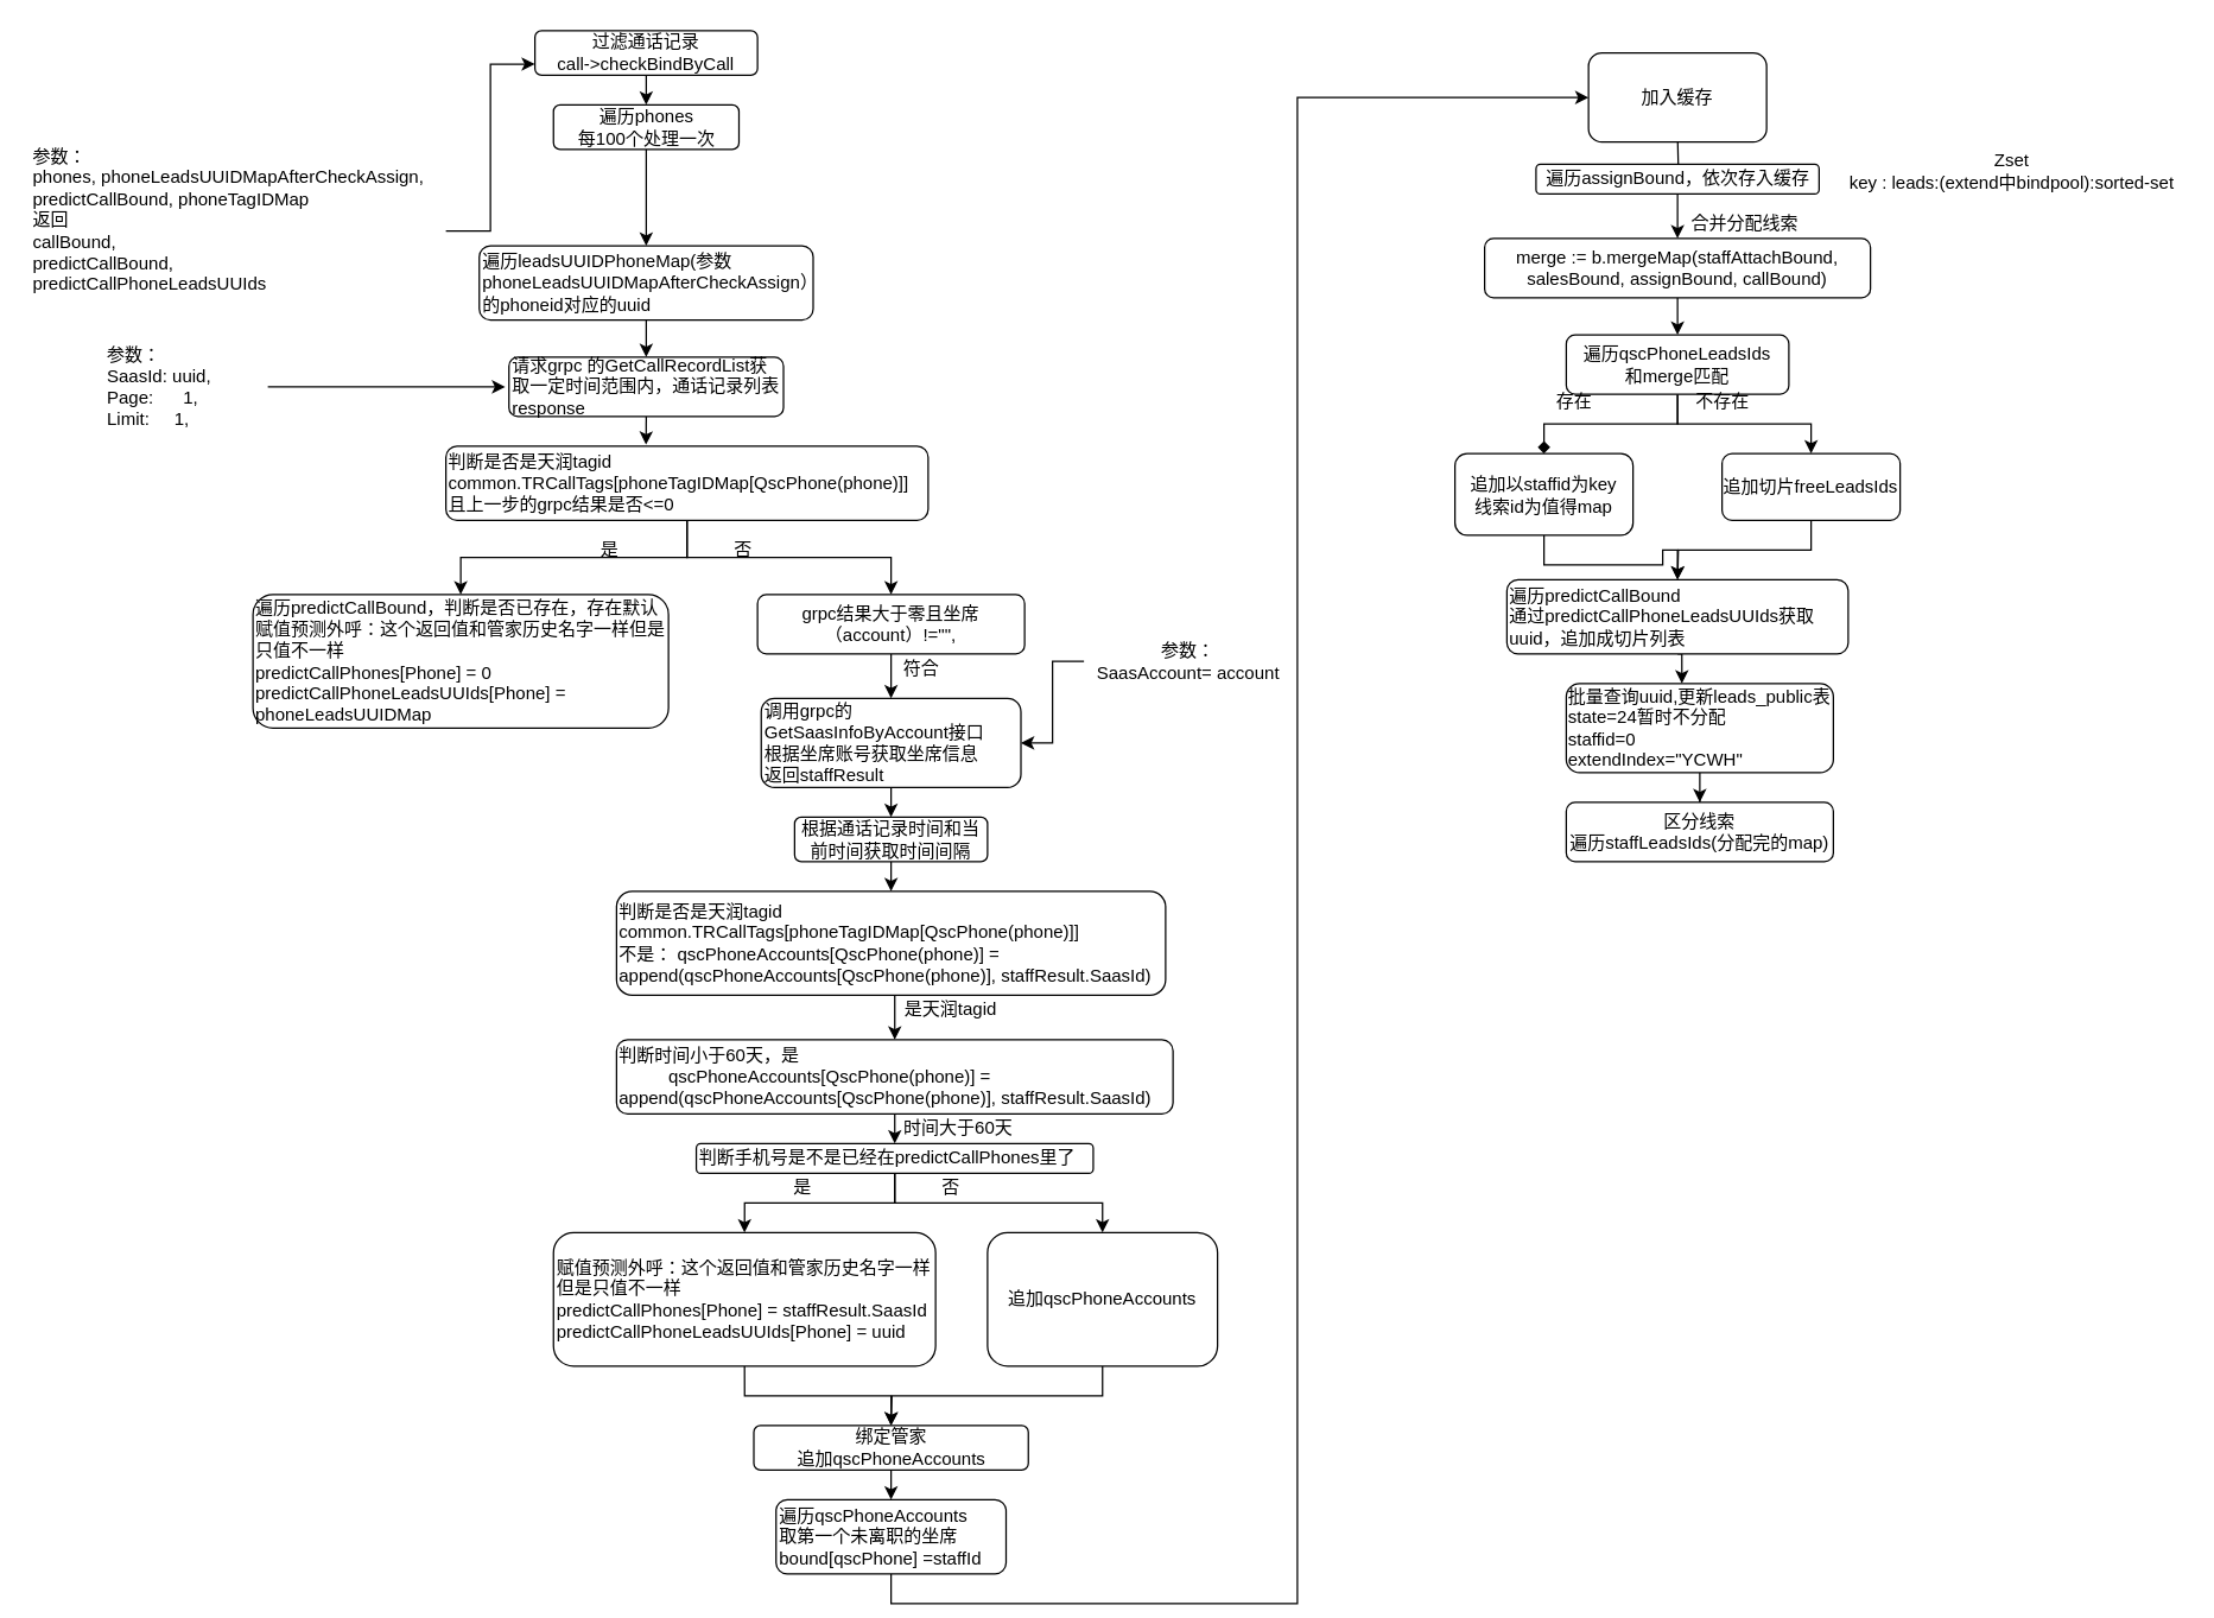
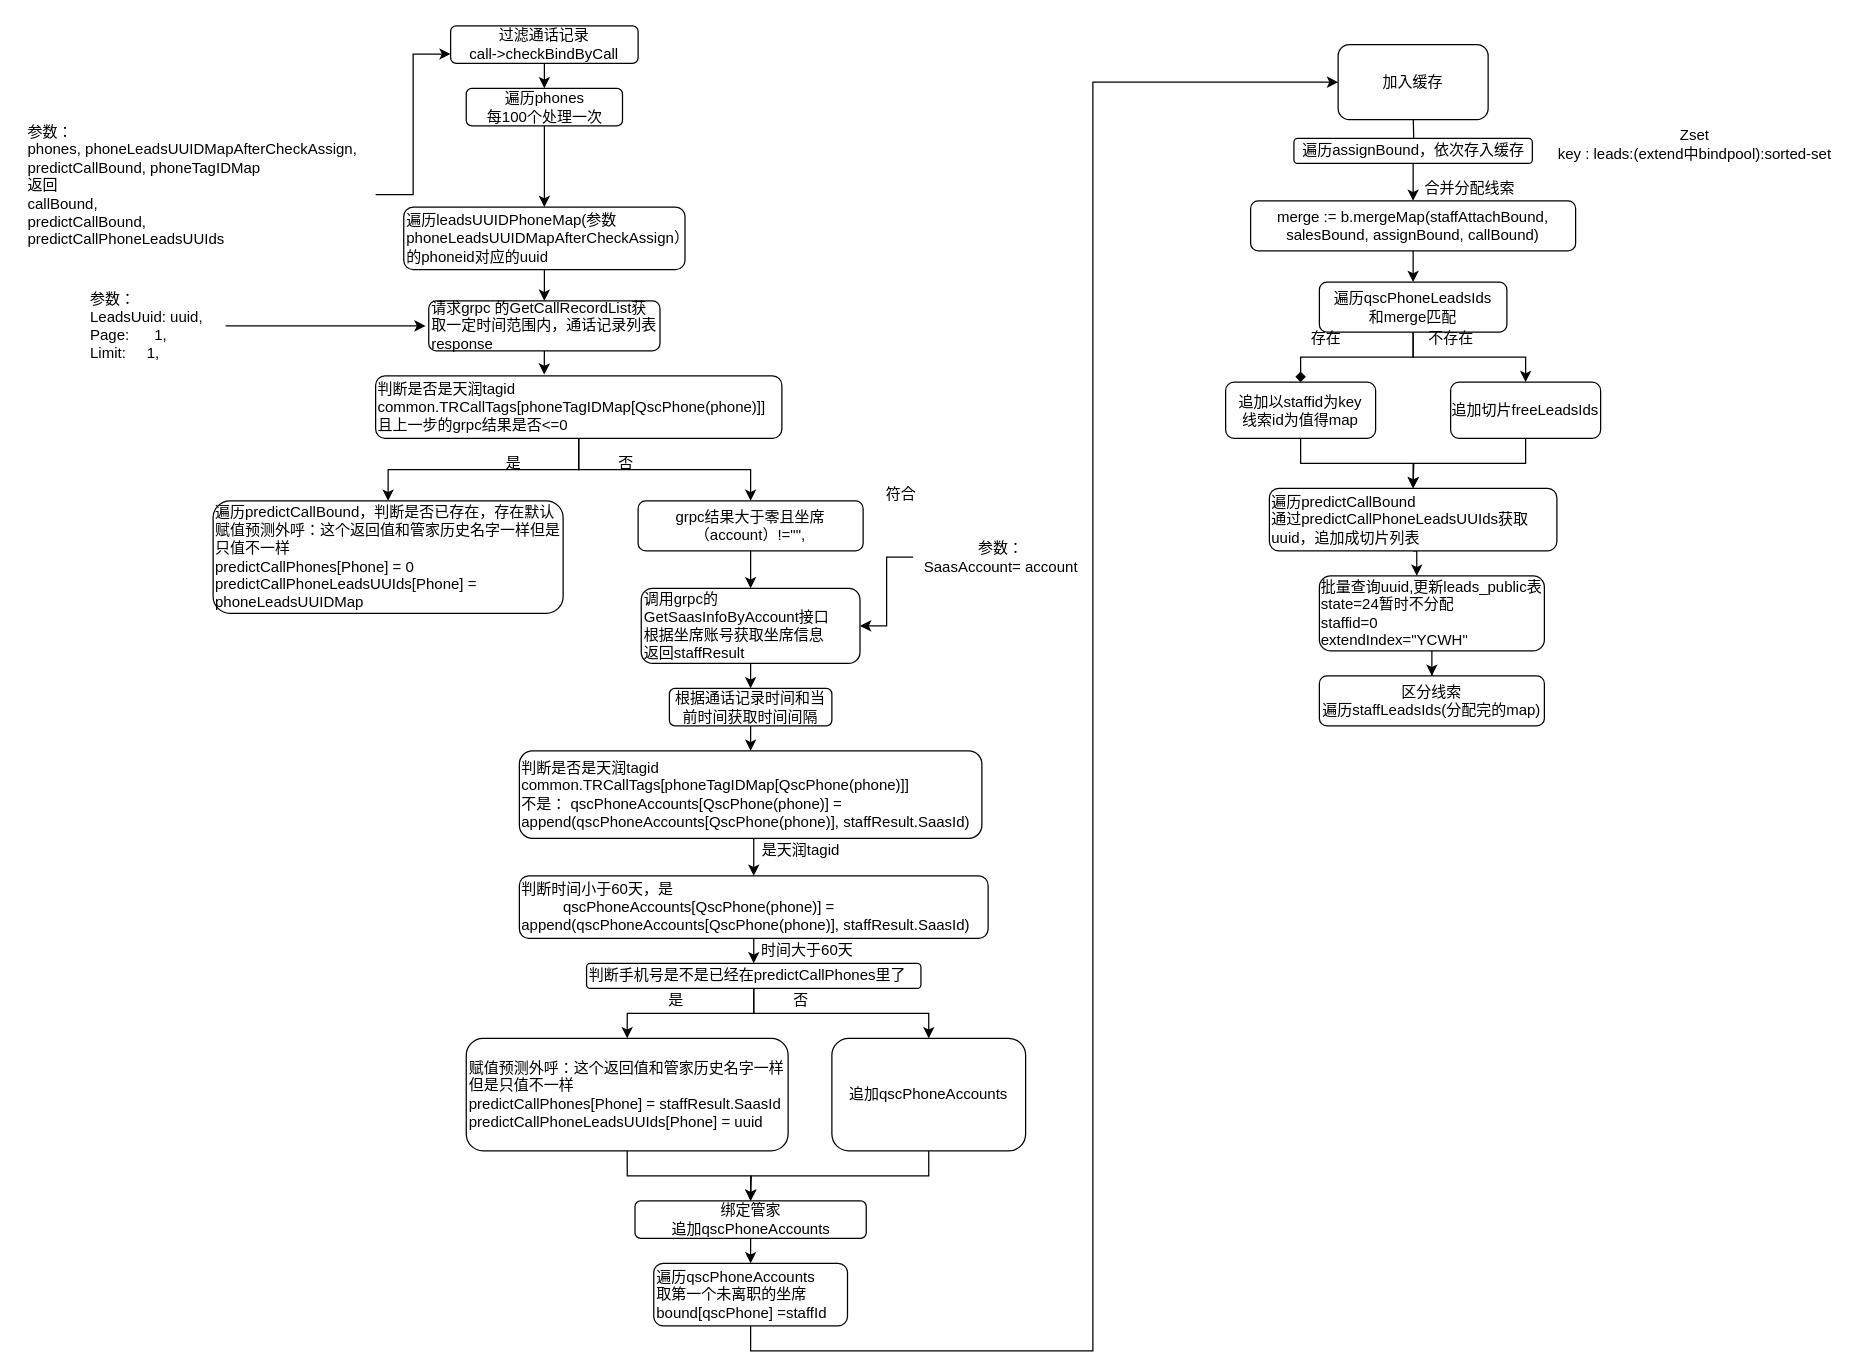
- <mxCell id="13" value="参数：&lt;br&gt;&lt;div&gt;SaasId: uuid,&lt;/div&gt;&lt;div&gt;Page:&amp;nbsp; &amp;nbsp; &amp;nbsp; 1,&lt;/div&gt;&lt;div&gt;Limit:&amp;nbsp; &amp;nbsp; &amp;nbsp;1,&lt;/div&gt;" style="text;html=1;align=left;verticalAlign=middle;resizable=0;points=[];autosize=1;" vertex="1" parent="1"><mxGeometry x="70" y="230" width="110" height="60" as="geometry" /></mxCell>
+ <mxCell id="13" value="参数：&lt;br&gt;&lt;div&gt;LeadsUuid: uuid,&lt;/div&gt;&lt;div&gt;Page:&amp;nbsp; &amp;nbsp; &amp;nbsp; 1,&lt;/div&gt;&lt;div&gt;Limit:&amp;nbsp; &amp;nbsp; &amp;nbsp;1,&lt;/div&gt;" style="text;html=1;align=left;verticalAlign=middle;resizable=0;points=[];autosize=1;" vertex="1" parent="1"><mxGeometry x="70" y="230" width="110" height="60" as="geometry" /></mxCell>
- <mxCell id="60" value="追加以staffid为key&lt;br&gt;线索id为值得map" style="rounded=1;whiteSpace=wrap;html=1;" vertex="1" parent="1"><mxGeometry x="980" y="305" width="120" height="55" as="geometry" /></mxCell>
+ <mxCell id="60" value="追加以staffid为key&lt;br&gt;线索id为值得map" style="rounded=1;whiteSpace=wrap;html=1;" vertex="1" parent="1"><mxGeometry x="980" y="305" width="120" height="45" as="geometry" /></mxCell>
- <mxCell id="24" value="符合" style="text;html=1;align=center;verticalAlign=middle;resizable=0;points=[];autosize=1;" vertex="1" parent="1"><mxGeometry x="600" y="440" width="40" height="20" as="geometry" /></mxCell>
+ <mxCell id="24" value="符合" style="text;html=1;align=center;verticalAlign=middle;resizable=0;points=[];autosize=1;" vertex="1" parent="1"><mxGeometry x="700" y="385" width="40" height="20" as="geometry" /></mxCell>
